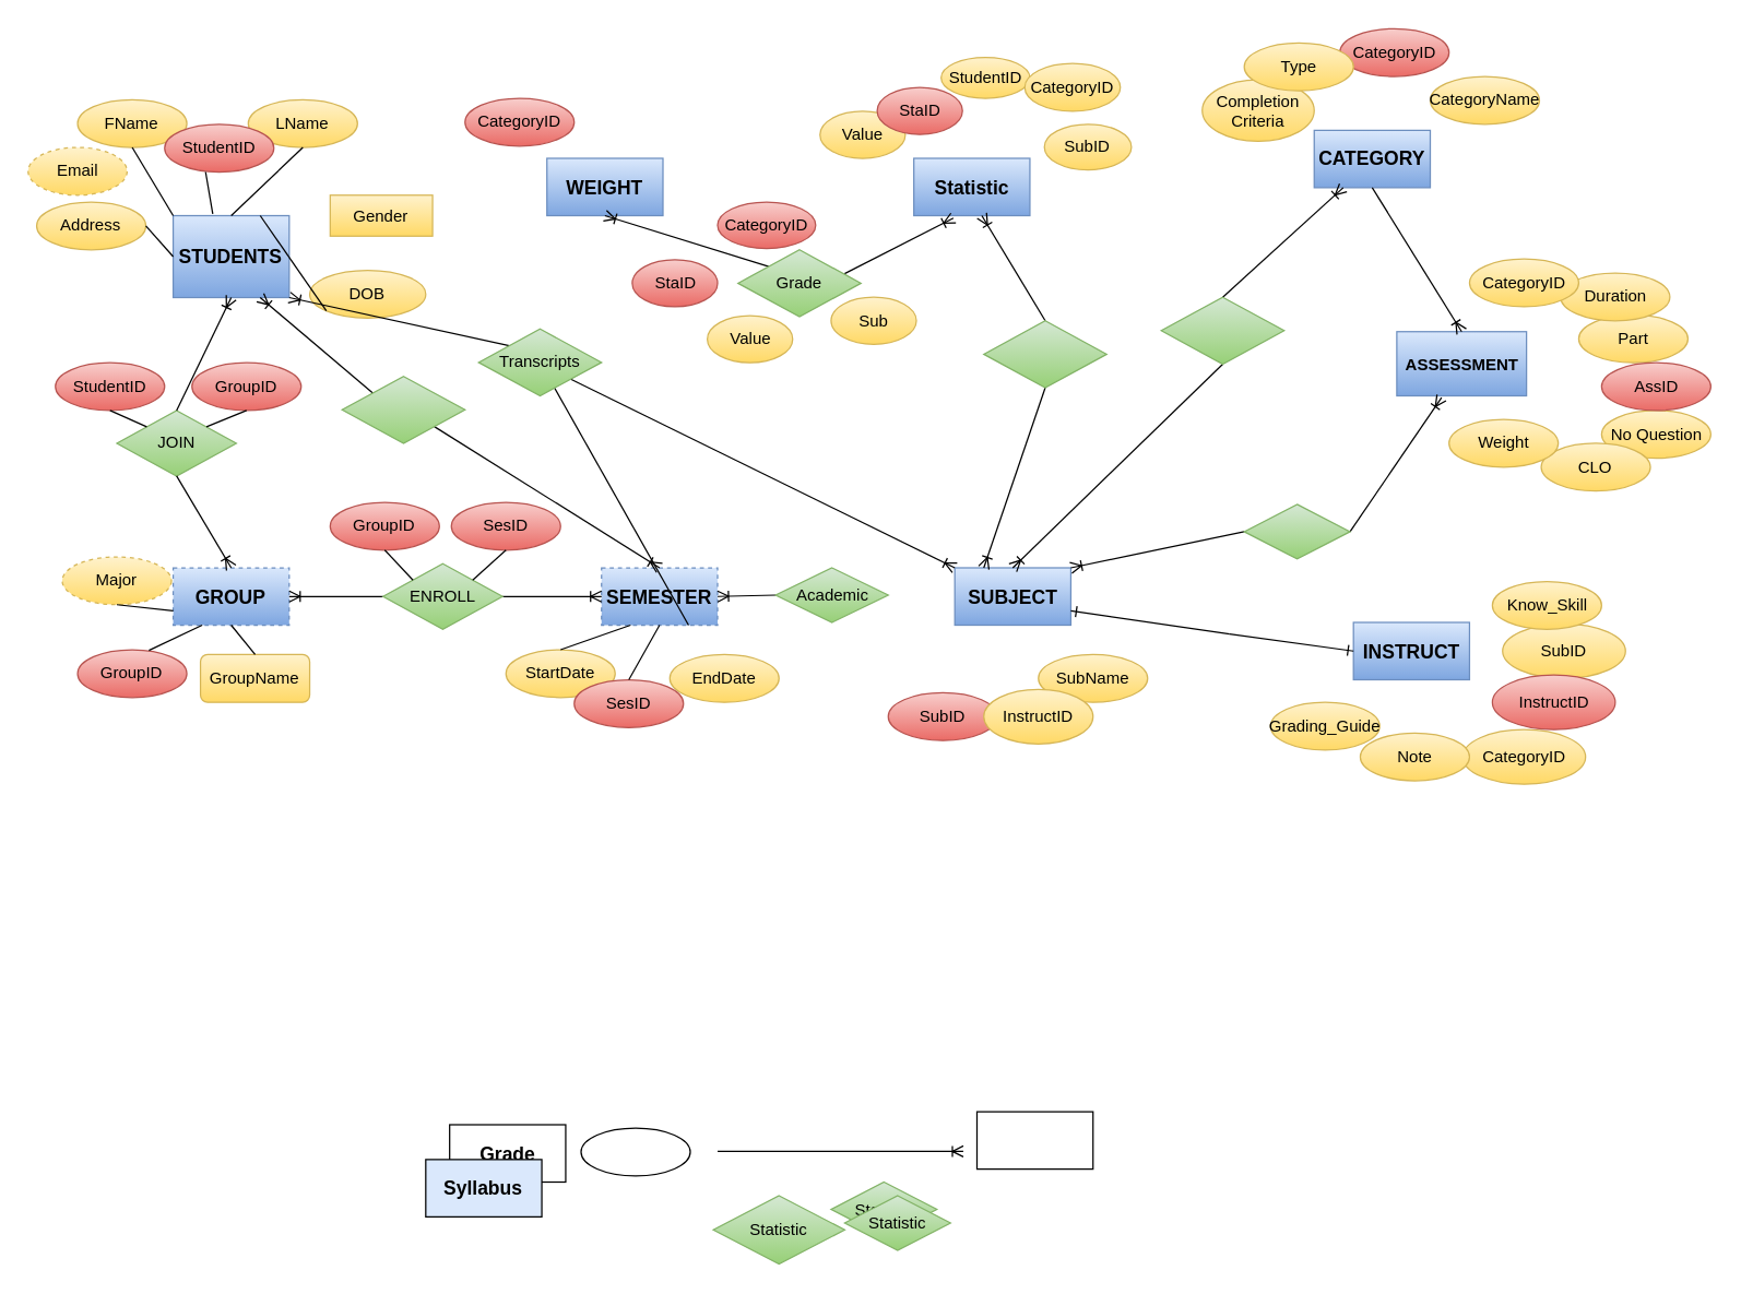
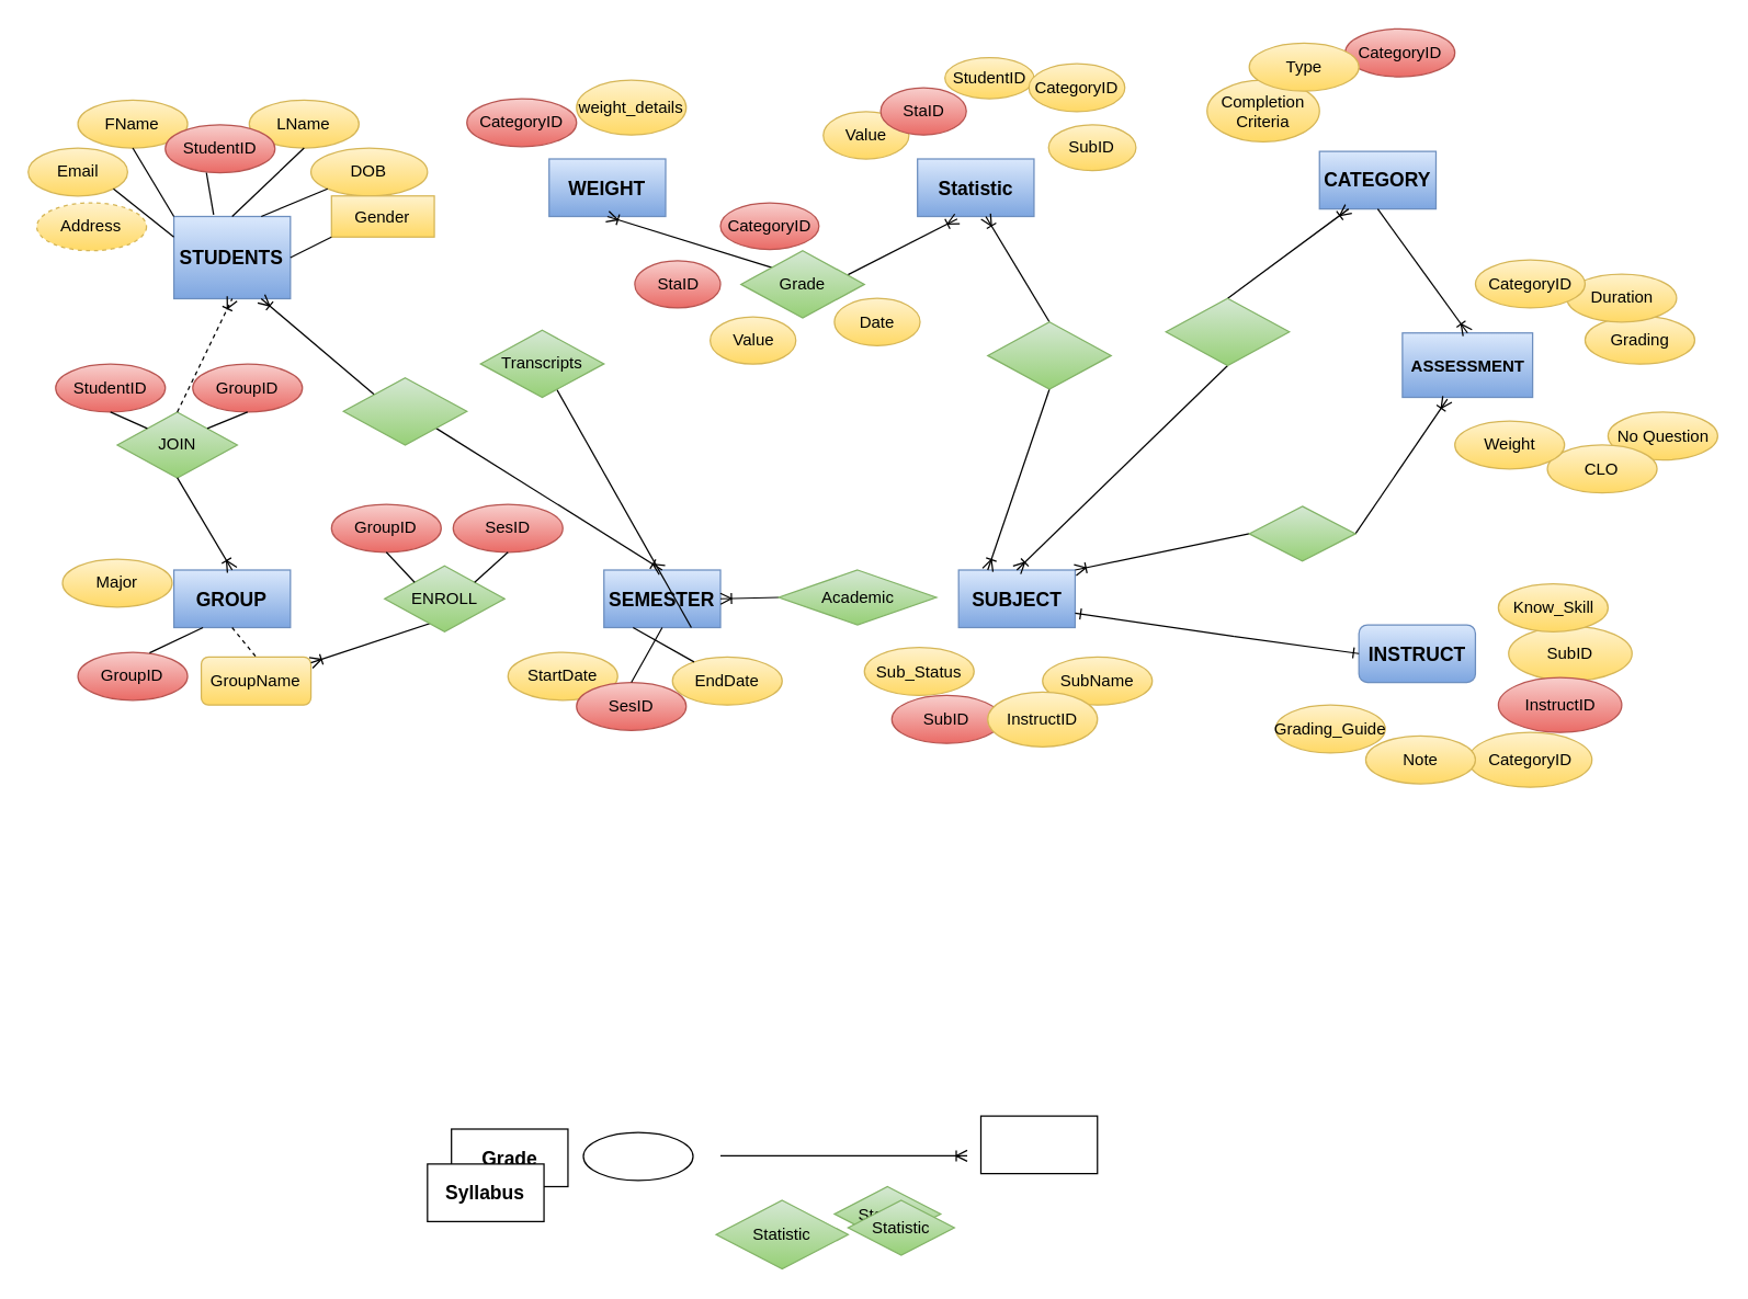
- <mxCell id="35" value="CategoryName" style="ellipse;whiteSpace=wrap;html=1;fillColor=#fff2cc;strokeColor=#d6b656;gradientColor=#ffd966;" parent="1" vertex="1"><mxGeometry x="1047" y="55.5" width="80" height="35" as="geometry" /></mxCell>
+ <mxCell id="42" value="weight_details" style="ellipse;whiteSpace=wrap;html=1;fillColor=#fff2cc;strokeColor=#d6b656;gradientColor=#ffd966;" parent="1" vertex="1"><mxGeometry x="420" y="58" width="80" height="40" as="geometry" /></mxCell>
- <mxCell id="6" value="&lt;font style=&quot;font-size: 14px&quot;&gt;&lt;b&gt;CATEGORY&lt;/b&gt;&lt;/font&gt;" style="rounded=0;whiteSpace=wrap;html=1;fillColor=#dae8fc;strokeColor=#6c8ebf;gradientColor=#7ea6e0;" parent="1" vertex="1"><mxGeometry x="962" y="95" width="85" height="42" as="geometry" /></mxCell>
+ <mxCell id="6" value="&lt;font style=&quot;font-size: 14px&quot;&gt;&lt;b&gt;CATEGORY&lt;/b&gt;&lt;/font&gt;" style="rounded=0;whiteSpace=wrap;html=1;fillColor=#dae8fc;strokeColor=#6c8ebf;gradientColor=#7ea6e0;" parent="1" vertex="1"><mxGeometry x="962" y="110" width="85" height="42" as="geometry" /></mxCell>
- <mxCell id="18" value="Email" style="ellipse;whiteSpace=wrap;html=1;fillColor=#fff2cc;strokeColor=#d6b656;gradientColor=#ffd966;dashed=1;" parent="1" vertex="1"><mxGeometry y="107.5" width="72.5" height="35" as="geometry" x="20" /></mxCell>
+ <mxCell id="18" value="Email" style="ellipse;whiteSpace=wrap;html=1;fillColor=#fff2cc;strokeColor=#d6b656;gradientColor=#ffd966;" parent="1" vertex="1"><mxGeometry y="107.5" width="72.5" height="35" as="geometry" x="20" /></mxCell>
+ <mxCell id="59" value="" style="endArrow=none;html=1;entryX=0;entryY=0.25;entryDx=0;entryDy=0;exitX=1;exitY=1;exitDx=0;exitDy=0;" edge="1" parent="1" source="18" target="3"><mxGeometry width="50" height="50" relative="1" as="geometry"><mxPoint x="116.25" y="175" as="sourcePoint" /><mxPoint x="146.25" y="183.5" as="targetPoint" /></mxGeometry></mxCell>
- <mxCell id="17" value="Address" style="ellipse;whiteSpace=wrap;html=1;fillColor=#fff2cc;strokeColor=#d6b656;gradientColor=#ffd966;" parent="1" vertex="1"><mxGeometry x="26.25" y="147.5" width="80" height="35" as="geometry" /></mxCell>
+ <mxCell id="17" value="Address" style="ellipse;whiteSpace=wrap;html=1;fillColor=#fff2cc;strokeColor=#d6b656;gradientColor=#ffd966;dashed=1;" parent="1" vertex="1"><mxGeometry x="26.25" y="147.5" width="80" height="35" as="geometry" /></mxCell>
- <mxCell id="58" value="" style="endArrow=none;html=1;entryX=0;entryY=0.5;entryDx=0;entryDy=0;exitX=1;exitY=0.5;exitDx=0;exitDy=0;" edge="1" parent="1" source="17" target="3"><mxGeometry width="50" height="50" relative="1" as="geometry"><mxPoint x="66.25" y="250" as="sourcePoint" /><mxPoint x="116.25" y="200" as="targetPoint" /></mxGeometry></mxCell>
+ <mxCell id="64" value="" style="endArrow=none;html=1;entryX=0;entryY=1;entryDx=0;entryDy=0;exitX=1;exitY=0.5;exitDx=0;exitDy=0;" edge="1" parent="1" source="3" target="16"><mxGeometry width="50" height="50" relative="1" as="geometry"><mxPoint x="166.25" y="225" as="sourcePoint" /><mxPoint x="196.25" y="233.5" as="targetPoint" /></mxGeometry></mxCell>
- <mxCell id="14" value="DOB" style="ellipse;whiteSpace=wrap;html=1;fillColor=#fff2cc;strokeColor=#d6b656;gradientColor=#ffd966;" parent="1" vertex="1"><mxGeometry x="226.25" y="197.5" width="85" height="35" as="geometry" /></mxCell>
+ <mxCell id="14" value="DOB" style="ellipse;whiteSpace=wrap;html=1;fillColor=#fff2cc;strokeColor=#d6b656;gradientColor=#ffd966;" parent="1" vertex="1"><mxGeometry x="226.25" y="107.5" width="85" height="35" as="geometry" /></mxCell>
- <mxCell id="102" value="Sub" style="ellipse;whiteSpace=wrap;html=1;fillColor=#fff2cc;strokeColor=#d6b656;gradientColor=#ffd966;" vertex="1" parent="1"><mxGeometry x="608.13" y="217.25" width="62.5" height="34.5" as="geometry" /></mxCell>
+ <mxCell id="102" value="Date" style="ellipse;whiteSpace=wrap;html=1;fillColor=#fff2cc;strokeColor=#d6b656;gradientColor=#ffd966;" vertex="1" parent="1"><mxGeometry x="608.13" y="217.25" width="62.5" height="34.5" as="geometry" /></mxCell>
- <mxCell id="106" style="edgeStyle=none;orthogonalLoop=1;jettySize=auto;html=1;exitX=0;exitY=0;exitDx=0;exitDy=0;entryX=1;entryY=1;entryDx=0;entryDy=0;endArrow=ERoneToMany;fontSize=12;" edge="1" parent="1" source="108" target="3"><mxGeometry relative="1" as="geometry" /></mxCell>
- <mxCell id="37" value="Part" style="ellipse;whiteSpace=wrap;html=1;fillColor=#fff2cc;strokeColor=#d6b656;gradientColor=#ffd966;" parent="1" vertex="1"><mxGeometry x="1155.75" y="230.25" width="80" height="35" as="geometry" /></mxCell>
+ <mxCell id="37" value="Grading" style="ellipse;whiteSpace=wrap;html=1;fillColor=#fff2cc;strokeColor=#d6b656;gradientColor=#ffd966;" parent="1" vertex="1"><mxGeometry x="1155.75" y="230.25" width="80" height="35" as="geometry" /></mxCell>
- <mxCell id="66" value="" style="fontSize=12;html=1;endArrow=ERoneToMany;entryX=0.5;entryY=1;entryDx=0;entryDy=0;exitX=0.5;exitY=0;exitDx=0;exitDy=0;" edge="1" parent="1" source="52" target="3"><mxGeometry width="100" height="100" relative="1" as="geometry"><mxPoint x="90" y="397.5" as="sourcePoint" /><mxPoint x="120" y="247.5" as="targetPoint" /></mxGeometry></mxCell>
+ <mxCell id="66" value="" style="fontSize=12;html=1;endArrow=ERoneToMany;entryX=0.5;entryY=1;entryDx=0;entryDy=0;exitX=0.5;exitY=0;exitDx=0;exitDy=0;dashed=1;" edge="1" parent="1" source="52" target="3"><mxGeometry width="100" height="100" relative="1" as="geometry"><mxPoint x="90" y="397.5" as="sourcePoint" /><mxPoint x="120" y="247.5" as="targetPoint" /></mxGeometry></mxCell>
- <mxCell id="40" value="AssID" style="ellipse;whiteSpace=wrap;html=1;fillColor=#f8cecc;strokeColor=#b85450;gradientColor=#ea6b66;" parent="1" vertex="1"><mxGeometry x="1172.5" y="265.25" width="80" height="35" as="geometry" /></mxCell>
- <mxCell id="107" style="edgeStyle=none;orthogonalLoop=1;jettySize=auto;html=1;exitX=1;exitY=1;exitDx=0;exitDy=0;entryX=0;entryY=0;entryDx=0;entryDy=0;endArrow=ERoneToMany;fontSize=12;" edge="1" parent="1" source="108" target="9"><mxGeometry relative="1" as="geometry" /></mxCell>
- <mxCell id="29" value="Major" style="ellipse;whiteSpace=wrap;html=1;fillColor=#fff2cc;strokeColor=#d6b656;gradientColor=#ffd966;dashed=1;" parent="1" vertex="1"><mxGeometry x="45" y="407.5" width="80" height="35" as="geometry" /></mxCell>
+ <mxCell id="29" value="Major" style="ellipse;whiteSpace=wrap;html=1;fillColor=#fff2cc;strokeColor=#d6b656;gradientColor=#ffd966;" parent="1" vertex="1"><mxGeometry x="45" y="407.5" width="80" height="35" as="geometry" /></mxCell>
- <mxCell id="57" value="Academic" style="rhombus;whiteSpace=wrap;html=1;fillColor=#d5e8d4;strokeColor=#82b366;gradientColor=#97d077;" vertex="1" parent="1"><mxGeometry x="567.5" y="415.5" width="82.5" height="40" as="geometry" /></mxCell>
+ <mxCell id="57" value="Academic" style="rhombus;whiteSpace=wrap;html=1;fillColor=#d5e8d4;strokeColor=#82b366;gradientColor=#97d077;" vertex="1" parent="1"><mxGeometry x="567.5" y="415.5" width="115" height="40" as="geometry" /></mxCell>
- <mxCell id="5" value="&lt;font style=&quot;font-size: 14px&quot;&gt;&lt;b&gt;GROUP&lt;/b&gt;&lt;/font&gt;" style="rounded=0;whiteSpace=wrap;html=1;fillColor=#dae8fc;strokeColor=#6c8ebf;gradientColor=#7ea6e0;dashed=1;" parent="1" vertex="1"><mxGeometry x="126.25" y="415.5" width="85" height="42" as="geometry" /></mxCell>
+ <mxCell id="5" value="&lt;font style=&quot;font-size: 14px&quot;&gt;&lt;b&gt;GROUP&lt;/b&gt;&lt;/font&gt;" style="rounded=0;whiteSpace=wrap;html=1;fillColor=#dae8fc;strokeColor=#6c8ebf;gradientColor=#7ea6e0;" parent="1" vertex="1"><mxGeometry x="126.25" y="415.5" width="85" height="42" as="geometry" /></mxCell>
- <mxCell id="78" style="edgeStyle=none;orthogonalLoop=1;jettySize=auto;html=1;exitX=0;exitY=0.5;exitDx=0;exitDy=0;entryX=1;entryY=0.5;entryDx=0;entryDy=0;endArrow=ERoneToMany;fontSize=12;" edge="1" parent="1" source="80" target="5"><mxGeometry relative="1" as="geometry" /></mxCell>
- <mxCell id="79" style="edgeStyle=none;orthogonalLoop=1;jettySize=auto;html=1;exitX=1;exitY=0.5;exitDx=0;exitDy=0;entryX=0;entryY=0.5;entryDx=0;entryDy=0;endArrow=ERoneToMany;fontSize=12;" edge="1" parent="1" source="80" target="10"><mxGeometry relative="1" as="geometry" /></mxCell>
+ <mxCell id="79" style="edgeStyle=none;orthogonalLoop=1;jettySize=auto;html=1;exitX=1;exitY=0.5;exitDx=0;exitDy=0;endArrow=ERoneToMany;fontSize=12;" edge="1" parent="1" source="80" target="25"><mxGeometry relative="1" as="geometry" /></mxCell>
- <mxCell id="10" value="&lt;font style=&quot;font-size: 14px&quot;&gt;&lt;b&gt;SEMESTER&lt;/b&gt;&lt;/font&gt;" style="rounded=0;whiteSpace=wrap;html=1;fillColor=#dae8fc;strokeColor=#6c8ebf;gradientColor=#7ea6e0;dashed=1;" parent="1" vertex="1"><mxGeometry x="440" y="415.5" width="85" height="42" as="geometry" /></mxCell>
+ <mxCell id="10" value="&lt;font style=&quot;font-size: 14px&quot;&gt;&lt;b&gt;SEMESTER&lt;/b&gt;&lt;/font&gt;" style="rounded=0;whiteSpace=wrap;html=1;fillColor=#dae8fc;strokeColor=#6c8ebf;gradientColor=#7ea6e0;" parent="1" vertex="1"><mxGeometry x="440" y="415.5" width="85" height="42" as="geometry" /></mxCell>
- <mxCell id="75" value="" style="endArrow=none;html=1;rounded=0;fontSize=12;exitX=0.5;exitY=1;exitDx=0;exitDy=0;entryX=0;entryY=0.75;entryDx=0;entryDy=0;" edge="1" parent="1" source="29" target="5"><mxGeometry relative="1" as="geometry"><mxPoint x="290" y="379.5" as="sourcePoint" /><mxPoint x="450" y="379.5" as="targetPoint" /></mxGeometry></mxCell>
- <mxCell id="85" value="" style="endArrow=none;html=1;rounded=0;fontSize=12;exitX=0.25;exitY=1;exitDx=0;exitDy=0;entryX=0.5;entryY=0;entryDx=0;entryDy=0;" edge="1" parent="1" source="10" target="21"><mxGeometry relative="1" as="geometry"><mxPoint x="550" y="327.5" as="sourcePoint" /><mxPoint x="710" y="327.5" as="targetPoint" /></mxGeometry></mxCell>
+ <mxCell id="85" value="" style="endArrow=none;html=1;rounded=0;fontSize=12;exitX=0.25;exitY=1;exitDx=0;exitDy=0;" edge="1" parent="1" source="10" target="20"><mxGeometry relative="1" as="geometry"><mxPoint x="550" y="327.5" as="sourcePoint" /><mxPoint x="710" y="327.5" as="targetPoint" /></mxGeometry></mxCell>
- <mxCell id="77" value="" style="endArrow=none;html=1;rounded=0;fontSize=12;exitX=0.5;exitY=1;exitDx=0;exitDy=0;entryX=0.5;entryY=0;entryDx=0;entryDy=0;" edge="1" parent="1" source="5" target="25"><mxGeometry relative="1" as="geometry"><mxPoint x="105" y="462.5" as="sourcePoint" /><mxPoint x="146.25" y="467" as="targetPoint" /></mxGeometry></mxCell>
+ <mxCell id="77" value="" style="endArrow=none;html=1;rounded=0;fontSize=12;exitX=0.5;exitY=1;exitDx=0;exitDy=0;entryX=0.5;entryY=0;entryDx=0;entryDy=0;dashed=1;" edge="1" parent="1" source="5" target="25"><mxGeometry relative="1" as="geometry"><mxPoint x="105" y="462.5" as="sourcePoint" /><mxPoint x="146.25" y="467" as="targetPoint" /></mxGeometry></mxCell>
- <mxCell id="46" value="&lt;span style=&quot;font-size: 14px&quot;&gt;&lt;b&gt;INSTRUCT&lt;/b&gt;&lt;/span&gt;" style="rounded=0;whiteSpace=wrap;html=1;fillColor=#dae8fc;strokeColor=#6c8ebf;gradientColor=#7ea6e0;" parent="1" vertex="1"><mxGeometry x="990.75" y="455.5" width="85" height="42" as="geometry" /></mxCell>
+ <mxCell id="46" value="&lt;span style=&quot;font-size: 14px&quot;&gt;&lt;b&gt;INSTRUCT&lt;/b&gt;&lt;/span&gt;" style="whiteSpace=wrap;html=1;fillColor=#dae8fc;strokeColor=#6c8ebf;gradientColor=#7ea6e0;rounded=1;" parent="1" vertex="1"><mxGeometry x="990.75" y="455.5" width="85" height="42" as="geometry" /></mxCell>
+ <mxCell id="24" value="Sub_Status" style="ellipse;whiteSpace=wrap;html=1;fillColor=#fff2cc;strokeColor=#d6b656;gradientColor=#ffd966;" parent="1" vertex="1"><mxGeometry x="630" y="472" width="80" height="35" as="geometry" /></mxCell>
- <mxCell id="11" value="&lt;font style=&quot;font-size: 14px&quot;&gt;&lt;b&gt;Syllabus&lt;/b&gt;&lt;/font&gt;" style="rounded=0;whiteSpace=wrap;html=1;fillColor=#dae8fc;" parent="1" vertex="1"><mxGeometry x="311.25" y="849" width="85" height="42" as="geometry" /></mxCell>
+ <mxCell id="11" value="&lt;font style=&quot;font-size: 14px&quot;&gt;&lt;b&gt;Syllabus&lt;/b&gt;&lt;/font&gt;" style="rounded=0;whiteSpace=wrap;html=1;" parent="1" vertex="1"><mxGeometry x="311.25" y="849" width="85" height="42" as="geometry" /></mxCell>
